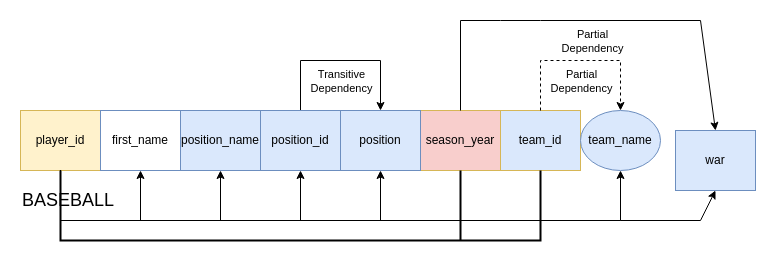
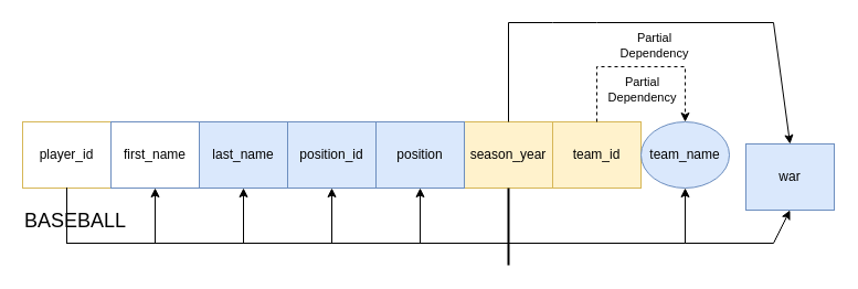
- <mxCell id="14" value="" style="endArrow=classic;html=1;rounded=0;entryX=0.5;entryY=0;entryDx=0;entryDy=0;exitX=0.5;exitY=0;exitDx=0;exitDy=0;" edge="1" parent="1" source="18" target="21"><mxGeometry width="50" height="50" relative="1" as="geometry"><mxPoint x="460" y="110" as="sourcePoint" /><mxPoint x="140" y="110" as="targetPoint" /><Array as="points"><mxPoint x="300" y="60" /><mxPoint x="380" y="60" /></Array></mxGeometry></mxCell>
- <mxCell id="15" value="Transitive &lt;br&gt;Dependency" style="edgeLabel;html=1;align=center;verticalAlign=middle;resizable=0;points=[];" vertex="1" connectable="0" parent="14"><mxGeometry x="0.014" relative="1" as="geometry"><mxPoint x="-1" y="20" as="offset" /></mxGeometry></mxCell>
- <mxCell id="2" value="player_id" style="rounded=0;whiteSpace=wrap;html=1;fillColor=#fff2cc;strokeColor=#d6b656;" vertex="1" parent="1"><mxGeometry x="20" y="110" width="80" height="60" as="geometry" /></mxCell>
+ <mxCell id="2" value="player_id" style="rounded=0;whiteSpace=wrap;html=1;fillColor=#ffffff;strokeColor=#d6b656;" vertex="1" parent="1"><mxGeometry x="20" y="110" width="80" height="60" as="geometry" /></mxCell>
- <mxCell id="4" value="position_name" style="rounded=0;whiteSpace=wrap;html=1;fillColor=#dae8fc;strokeColor=#6c8ebf;" vertex="1" parent="1"><mxGeometry x="180" y="110" width="80" height="60" as="geometry" /></mxCell>
+ <mxCell id="4" value="last_name" style="rounded=0;whiteSpace=wrap;html=1;fillColor=#dae8fc;strokeColor=#6c8ebf;" vertex="1" parent="1"><mxGeometry x="180" y="110" width="80" height="60" as="geometry" /></mxCell>
- <mxCell id="16" value="season_year" style="rounded=0;whiteSpace=wrap;html=1;fillColor=#f8cecc;strokeColor=#d6b656;" vertex="1" parent="1"><mxGeometry x="420" y="110" width="80" height="60" as="geometry" /></mxCell>
+ <mxCell id="16" value="season_year" style="rounded=0;whiteSpace=wrap;html=1;fillColor=#fff2cc;strokeColor=#d6b656;" vertex="1" parent="1"><mxGeometry x="420" y="110" width="80" height="60" as="geometry" /></mxCell>
- <mxCell id="5" value="team_id" style="rounded=0;whiteSpace=wrap;html=1;fillColor=#dae8fc;strokeColor=#d6b656;" vertex="1" parent="1"><mxGeometry x="500" y="110" width="80" height="60" as="geometry" /></mxCell>
+ <mxCell id="5" value="team_id" style="rounded=0;whiteSpace=wrap;html=1;fillColor=#fff2cc;strokeColor=#d6b656;" vertex="1" parent="1"><mxGeometry x="500" y="110" width="80" height="60" as="geometry" /></mxCell>
- <mxCell id="19" value="" style="endArrow=none;html=1;rounded=0;entryX=0.5;entryY=1;entryDx=0;entryDy=0;exitX=0.5;exitY=1;exitDx=0;exitDy=0;strokeWidth=2;" edge="1" parent="1" source="2" target="5"><mxGeometry width="50" height="50" relative="1" as="geometry"><mxPoint x="200" y="460" as="sourcePoint" /><mxPoint x="460" y="250" as="targetPoint" /><Array as="points"><mxPoint x="60" y="240" /><mxPoint x="150" y="240" /><mxPoint x="210" y="240" /><mxPoint x="380" y="240" /><mxPoint x="400" y="240" /><mxPoint x="540" y="240" /></Array></mxGeometry></mxCell>
